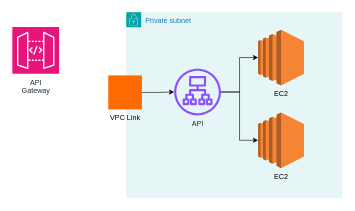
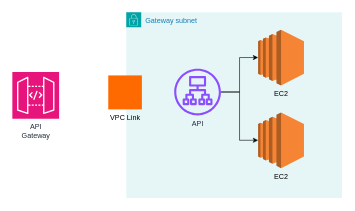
- <mxCell id="2" value="Private subnet" style="points=[[0,0],[0.25,0],[0.5,0],[0.75,0],[1,0],[1,0.25],[1,0.5],[1,0.75],[1,1],[0.75,1],[0.5,1],[0.25,1],[0,1],[0,0.75],[0,0.5],[0,0.25]];outlineConnect=0;gradientColor=none;html=1;whiteSpace=wrap;fontSize=12;fontStyle=0;container=1;pointerEvents=0;collapsible=0;recursiveResize=0;shape=mxgraph.aws4.group;grIcon=mxgraph.aws4.group_security_group;grStroke=0;strokeColor=#00A4A6;fillColor=#E6F6F7;verticalAlign=top;align=left;spacingLeft=30;fontColor=#147EBA;dashed=0;shadow=0;" vertex="1" parent="1"><mxGeometry x="210" y="20" width="360" height="310" as="geometry" /></mxCell>
+ <mxCell id="2" value="Gateway subnet" style="points=[[0,0],[0.25,0],[0.5,0],[0.75,0],[1,0],[1,0.25],[1,0.5],[1,0.75],[1,1],[0.75,1],[0.5,1],[0.25,1],[0,1],[0,0.75],[0,0.5],[0,0.25]];outlineConnect=0;gradientColor=none;html=1;whiteSpace=wrap;fontSize=12;fontStyle=0;container=1;pointerEvents=0;collapsible=0;recursiveResize=0;shape=mxgraph.aws4.group;grIcon=mxgraph.aws4.group_security_group;grStroke=0;strokeColor=#00A4A6;fillColor=#E6F6F7;verticalAlign=top;align=left;spacingLeft=30;fontColor=#147EBA;dashed=0;shadow=0;" vertex="1" parent="1"><mxGeometry x="210" y="20" width="360" height="310" as="geometry" /></mxCell>
- <mxCell id="6" value="API&lt;div&gt;Gateway&lt;/div&gt;" style="sketch=0;points=[[0,0,0],[0.25,0,0],[0.5,0,0],[0.75,0,0],[1,0,0],[0,1,0],[0.25,1,0],[0.5,1,0],[0.75,1,0],[1,1,0],[0,0.25,0],[0,0.5,0],[0,0.75,0],[1,0.25,0],[1,0.5,0],[1,0.75,0]];outlineConnect=0;fontColor=#232F3E;fillColor=#E7157B;strokeColor=#ffffff;dashed=0;verticalLabelPosition=bottom;verticalAlign=top;align=center;html=1;fontSize=12;fontStyle=0;aspect=fixed;shape=mxgraph.aws4.resourceIcon;resIcon=mxgraph.aws4.api_gateway;" vertex="1" parent="1"><mxGeometry x="20" y="44.65" width="78" height="78" as="geometry" /></mxCell>
+ <mxCell id="6" value="API&lt;div&gt;Gateway&lt;/div&gt;" style="sketch=0;points=[[0,0,0],[0.25,0,0],[0.5,0,0],[0.75,0,0],[1,0,0],[0,1,0],[0.25,1,0],[0.5,1,0],[0.75,1,0],[1,1,0],[0,0.25,0],[0,0.5,0],[0,0.75,0],[1,0.25,0],[1,0.5,0],[1,0.75,0]];outlineConnect=0;fontColor=#232F3E;fillColor=#E7157B;strokeColor=#ffffff;dashed=0;verticalLabelPosition=bottom;verticalAlign=top;align=center;html=1;fontSize=12;fontStyle=0;aspect=fixed;shape=mxgraph.aws4.resourceIcon;resIcon=mxgraph.aws4.api_gateway;" vertex="1" parent="1"><mxGeometry x="20" y="119.65" width="78" height="78" as="geometry" /></mxCell>
- <mxCell id="10" style="edgeStyle=orthogonalEdgeStyle;rounded=0;orthogonalLoop=1;jettySize=auto;html=1;" edge="1" parent="1" source="5" target="9"><mxGeometry relative="1" as="geometry" /></mxCell>
